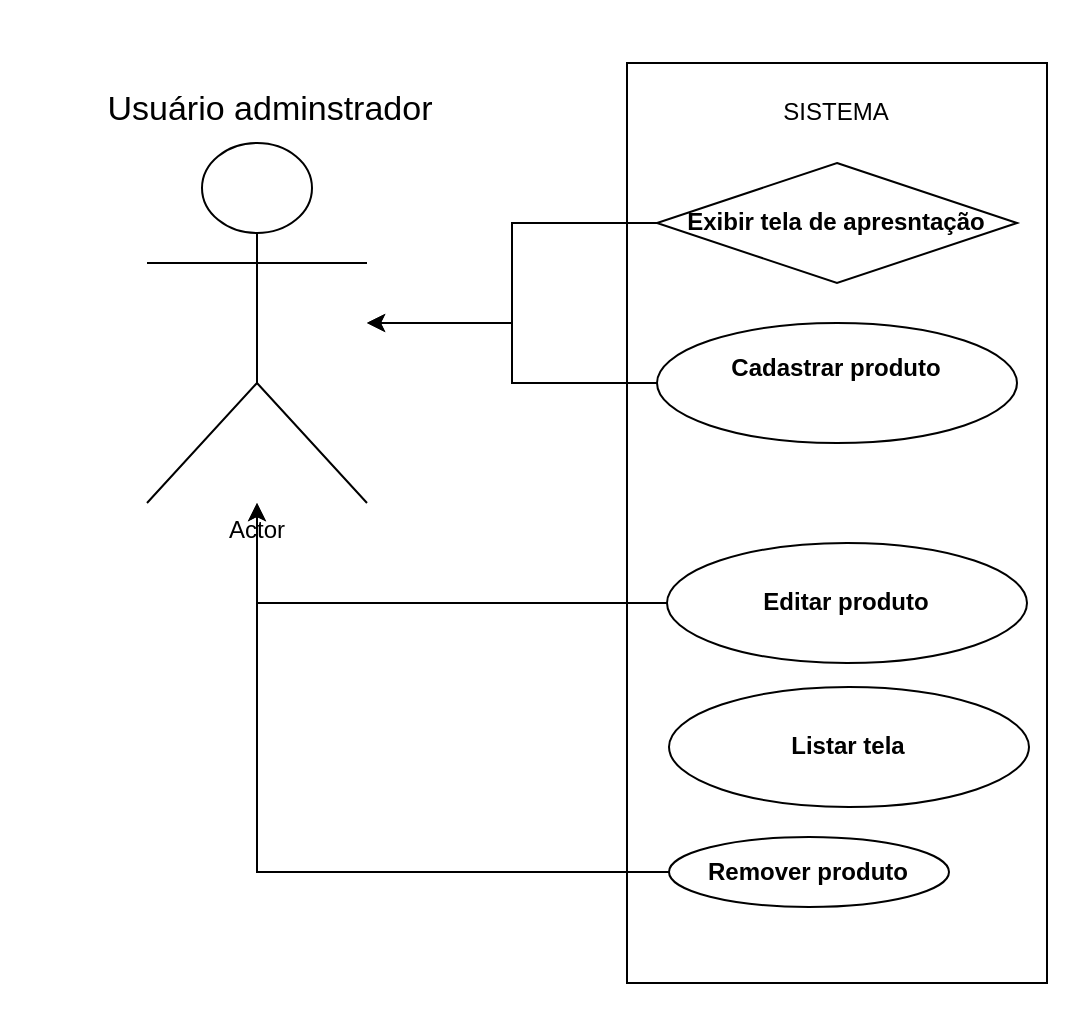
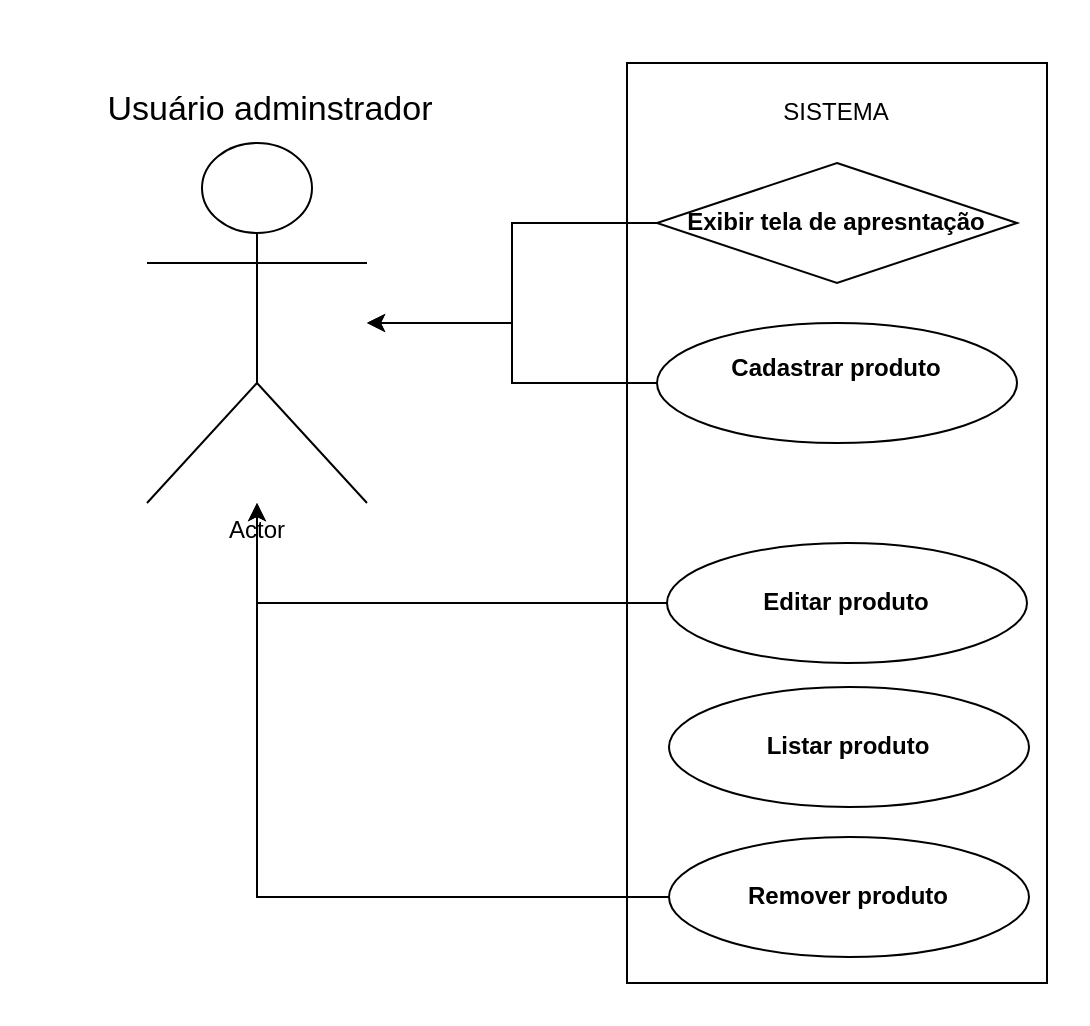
- <mxCell id="12" value="Listar tela" style="ellipse;whiteSpace=wrap;html=1;fontStyle=1" vertex="1" parent="1"><mxGeometry x="334" y="343" width="180" height="60" as="geometry" /></mxCell>
+ <mxCell id="12" value="Listar produto" style="ellipse;whiteSpace=wrap;html=1;fontStyle=1" vertex="1" parent="1"><mxGeometry x="334" y="343" width="180" height="60" as="geometry" /></mxCell>
- <mxCell id="14" value="Remover produto" style="ellipse;whiteSpace=wrap;html=1;fontStyle=1" vertex="1" parent="1"><mxGeometry x="334" y="418" width="140" height="35" as="geometry" /></mxCell>
+ <mxCell id="14" value="Remover produto" style="ellipse;whiteSpace=wrap;html=1;fontStyle=1" vertex="1" parent="1"><mxGeometry x="334" y="418" width="180" height="60" as="geometry" /></mxCell>
